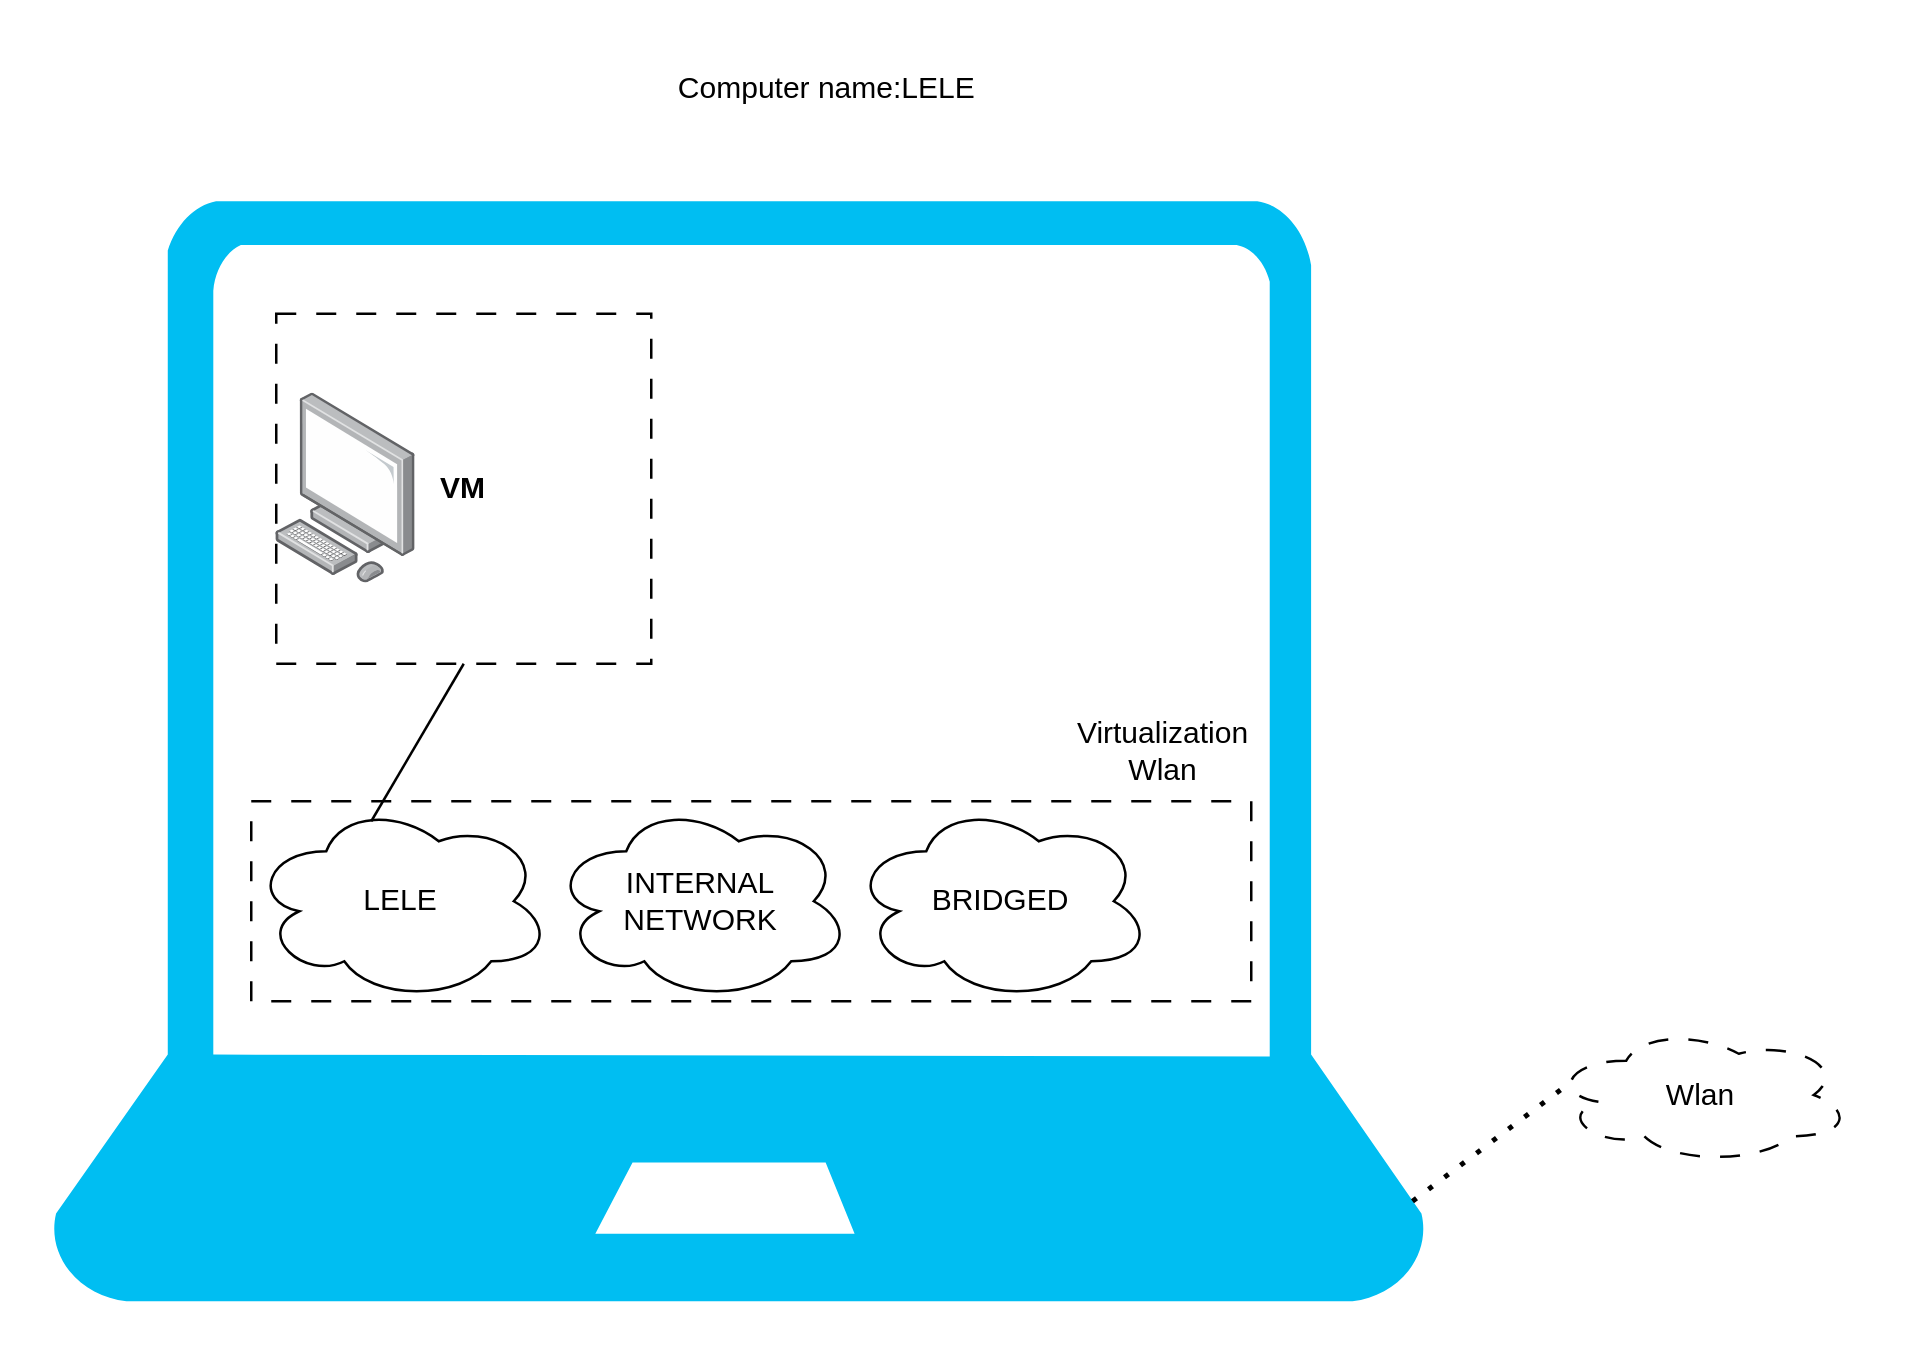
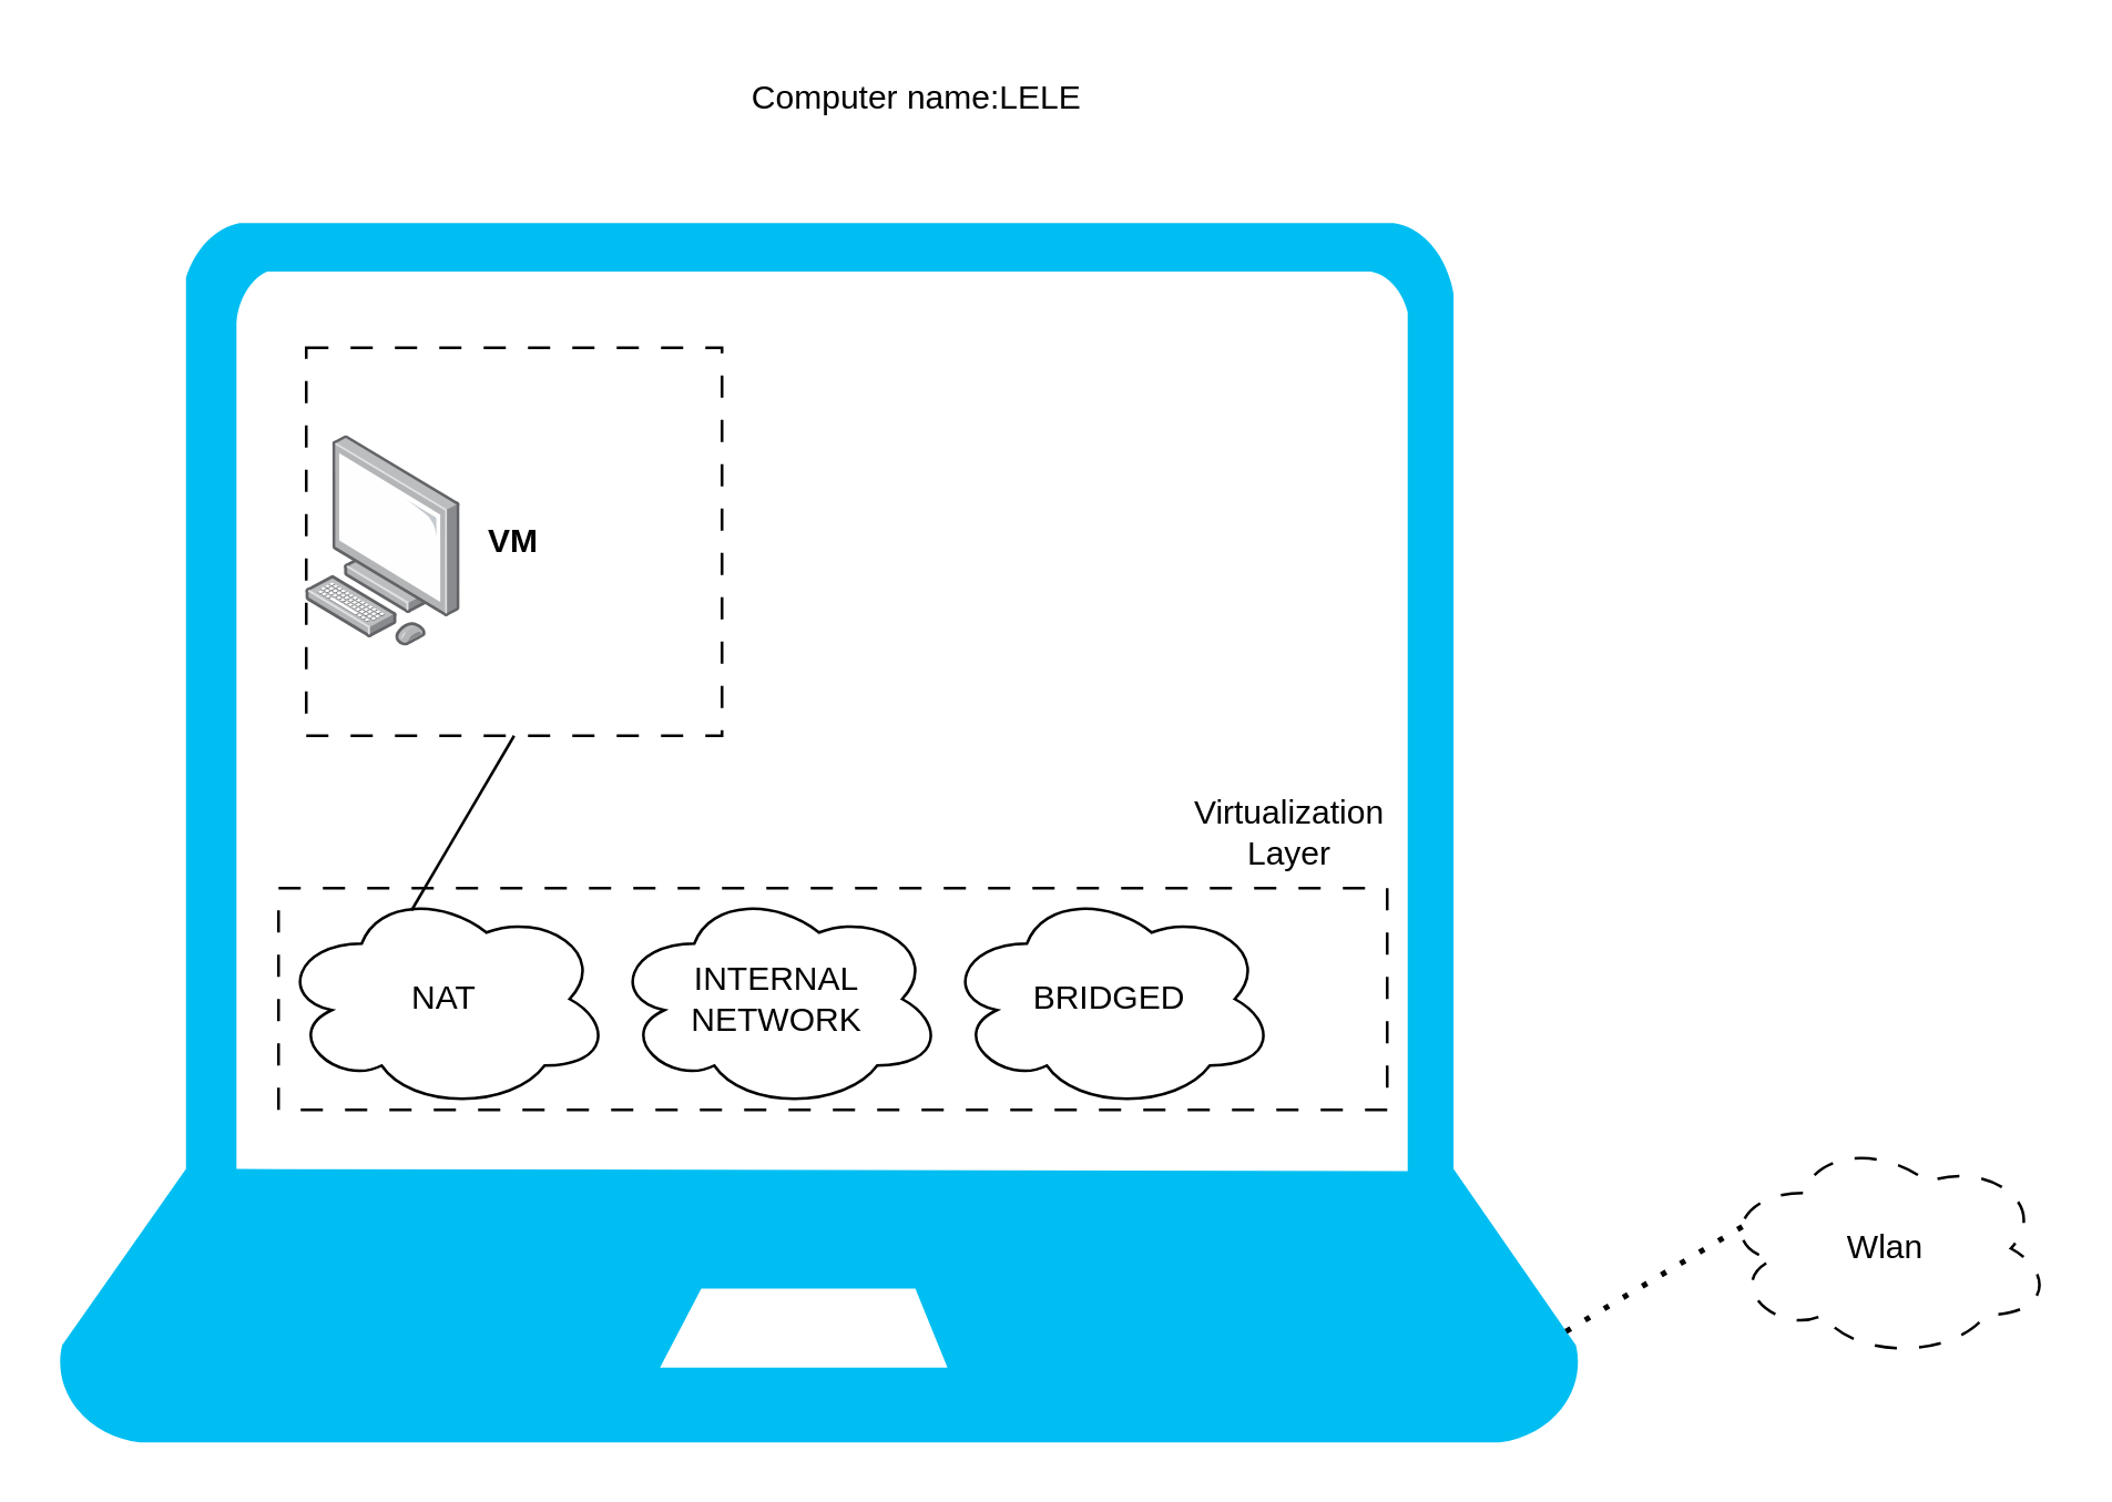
- <mxCell id="12" value="Virtualization&lt;br&gt;Wlan" style="text;html=1;strokeColor=none;fillColor=none;align=center;verticalAlign=middle;whiteSpace=wrap;rounded=0;" vertex="1" parent="1"><mxGeometry x="430" y="290" width="70" height="20" as="geometry" /></mxCell>
+ <mxCell id="12" value="Virtualization&lt;br&gt;Layer" style="text;html=1;strokeColor=none;fillColor=none;align=center;verticalAlign=middle;whiteSpace=wrap;rounded=0;" vertex="1" parent="1"><mxGeometry x="430" y="290" width="70" height="20" as="geometry" /></mxCell>
- <mxCell id="9" value="LELE" style="ellipse;shape=cloud;whiteSpace=wrap;html=1;fillColor=none;" vertex="1" parent="1"><mxGeometry x="100" y="320" width="120" height="80" as="geometry" /></mxCell>
+ <mxCell id="9" value="NAT" style="ellipse;shape=cloud;whiteSpace=wrap;html=1;fillColor=none;" vertex="1" parent="1"><mxGeometry x="100" y="320" width="120" height="80" as="geometry" /></mxCell>
- <mxCell id="6" value="Wlan" style="ellipse;shape=cloud;whiteSpace=wrap;html=1;dashed=1;dashPattern=8 8;fillColor=none;" vertex="1" parent="1"><mxGeometry x="620" y="410" width="120" height="55" as="geometry" /></mxCell>
+ <mxCell id="6" value="Wlan" style="ellipse;shape=cloud;whiteSpace=wrap;html=1;dashed=1;dashPattern=8 8;fillColor=none;" vertex="1" parent="1"><mxGeometry x="620" y="410" width="120" height="80" as="geometry" /></mxCell>
